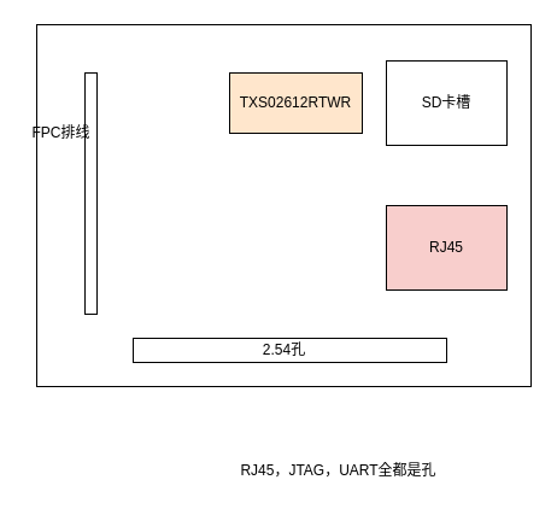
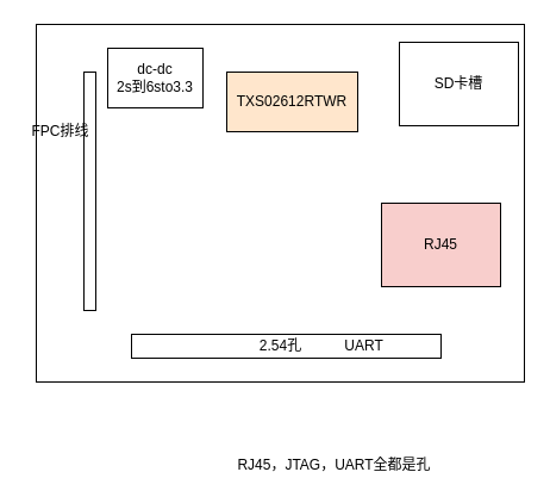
+ <mxCell id="11" value="dc-dc&lt;br&gt;2s到6sto3.3" style="rounded=0;whiteSpace=wrap;html=1;" vertex="1" parent="1"><mxGeometry x="90" y="40" width="80" height="50" as="geometry" /></mxCell>
- <mxCell id="5" value="SD卡槽" style="rounded=0;whiteSpace=wrap;html=1;" parent="1" vertex="1"><mxGeometry x="320" y="50" width="100" height="70" as="geometry" /></mxCell>
+ <mxCell id="5" value="SD卡槽" style="rounded=0;whiteSpace=wrap;html=1;" parent="1" vertex="1"><mxGeometry x="335" y="35" width="100" height="70" as="geometry" /></mxCell>
+ <mxCell id="8" value="UART" style="text;html=1;align=center;verticalAlign=middle;resizable=0;points=[];autosize=1;" parent="1" vertex="1"><mxGeometry x="280" y="280" width="50" height="20" as="geometry" /></mxCell>
